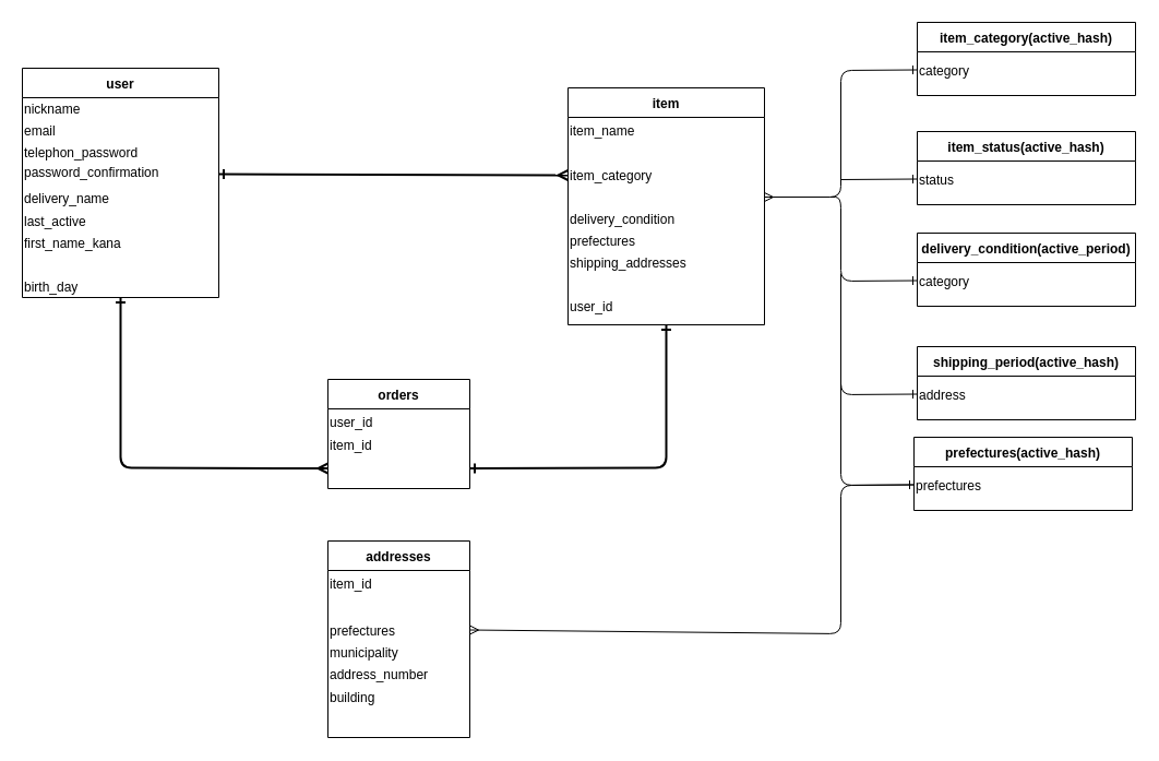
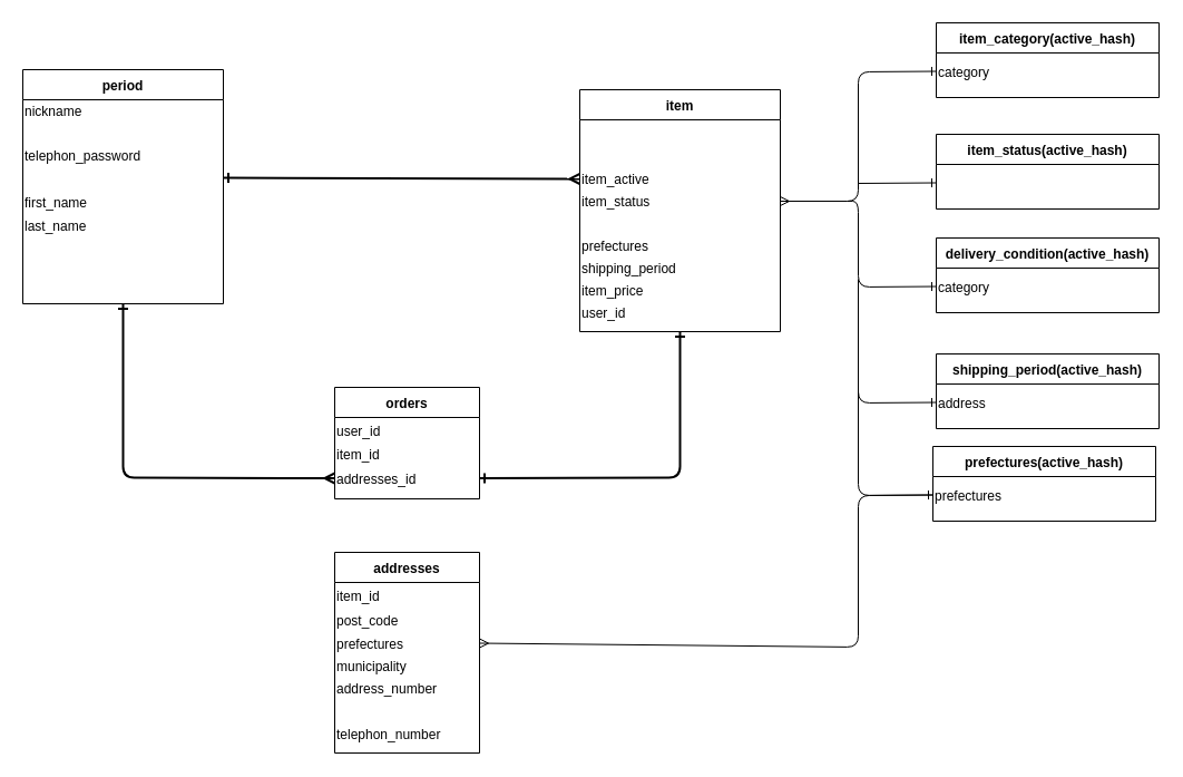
- <mxCell id="3" value="user" style="shape=table;startSize=27;container=1;collapsible=1;childLayout=tableLayout;fixedRows=1;rowLines=0;fontStyle=1;align=center;resizeLast=1;rounded=0;" parent="1" vertex="1"><mxGeometry x="20" y="62" width="180" height="210" as="geometry" /></mxCell>
+ <mxCell id="3" value="period" style="shape=table;startSize=27;container=1;collapsible=1;childLayout=tableLayout;fixedRows=1;rowLines=0;fontStyle=1;align=center;resizeLast=1;rounded=0;" parent="1" vertex="1"><mxGeometry x="20" y="62" width="180" height="210" as="geometry" /></mxCell>
- <mxCell id="24" value="item_name" style="shape=partialRectangle;connectable=0;fillColor=none;top=0;left=0;bottom=0;right=0;editable=1;overflow=hidden;align=left;" parent="23" vertex="1"><mxGeometry width="180" height="23" as="geometry" /></mxCell>
- <mxCell id="7" value="email" style="shape=partialRectangle;connectable=0;fillColor=none;top=0;left=0;bottom=0;right=0;editable=1;overflow=hidden;align=left;" vertex="1" parent="6"><mxGeometry width="180" height="20" as="geometry" /></mxCell>
- <mxCell id="11" value="password_confirmation&#10;" style="shape=partialRectangle;connectable=0;fillColor=none;top=0;left=0;bottom=0;right=0;editable=1;overflow=hidden;align=left;" parent="10" vertex="1"><mxGeometry width="180" height="20" as="geometry" /></mxCell>
- <mxCell id="27" value="item_category" style="shape=partialRectangle;connectable=0;fillColor=none;top=0;left=0;bottom=0;right=0;editable=1;overflow=hidden;align=left;" parent="26" vertex="1"><mxGeometry width="180" height="20" as="geometry" /></mxCell>
+ <mxCell id="27" value="item_active" style="shape=partialRectangle;connectable=0;fillColor=none;top=0;left=0;bottom=0;right=0;editable=1;overflow=hidden;align=left;" parent="26" vertex="1"><mxGeometry width="180" height="20" as="geometry" /></mxCell>
- <mxCell id="68" value="status" style="shape=partialRectangle;connectable=0;fillColor=none;top=0;left=0;bottom=0;right=0;editable=1;overflow=hidden;align=left;" parent="67" vertex="1"><mxGeometry width="200" height="33" as="geometry" /></mxCell>
+ <mxCell id="29" value="item_status" style="shape=partialRectangle;connectable=0;fillColor=none;top=0;left=0;bottom=0;right=0;editable=1;overflow=hidden;align=left;" parent="28" vertex="1"><mxGeometry width="180" height="20" as="geometry" /></mxCell>
- <mxCell id="13" value="delivery_name" style="shape=partialRectangle;connectable=0;fillColor=none;top=0;left=0;bottom=0;right=0;editable=1;overflow=hidden;align=left;" parent="12" vertex="1"><mxGeometry width="180" height="23" as="geometry" /></mxCell>
+ <mxCell id="13" value="first_name" style="shape=partialRectangle;connectable=0;fillColor=none;top=0;left=0;bottom=0;right=0;editable=1;overflow=hidden;align=left;" parent="12" vertex="1"><mxGeometry width="180" height="23" as="geometry" /></mxCell>
- <mxCell id="31" value="delivery_condition" style="shape=partialRectangle;connectable=0;fillColor=none;top=0;left=0;bottom=0;right=0;editable=1;overflow=hidden;align=left;" parent="30" vertex="1"><mxGeometry width="180" height="20" as="geometry" /></mxCell>
- <mxCell id="15" value="last_active" style="shape=partialRectangle;connectable=0;fillColor=none;top=0;left=0;bottom=0;right=0;editable=1;overflow=hidden;align=left;" parent="14" vertex="1"><mxGeometry width="180" height="20" as="geometry" /></mxCell>
+ <mxCell id="15" value="last_name" style="shape=partialRectangle;connectable=0;fillColor=none;top=0;left=0;bottom=0;right=0;editable=1;overflow=hidden;align=left;" parent="14" vertex="1"><mxGeometry width="180" height="20" as="geometry" /></mxCell>
- <mxCell id="17" value="first_name_kana" style="shape=partialRectangle;connectable=0;fillColor=none;top=0;left=0;bottom=0;right=0;editable=1;overflow=hidden;align=left;" parent="16" vertex="1"><mxGeometry width="180" height="20" as="geometry" /></mxCell>
- <mxCell id="69" value="delivery_condition(active_period)" style="shape=table;startSize=27;container=1;collapsible=1;childLayout=tableLayout;fixedRows=1;rowLines=0;fontStyle=1;align=center;resizeLast=1;rounded=0;" parent="1" vertex="1"><mxGeometry x="840" y="213" width="200" height="67" as="geometry" /></mxCell>
+ <mxCell id="69" value="delivery_condition(active_hash)" style="shape=table;startSize=27;container=1;collapsible=1;childLayout=tableLayout;fixedRows=1;rowLines=0;fontStyle=1;align=center;resizeLast=1;rounded=0;" parent="1" vertex="1"><mxGeometry x="840" y="213" width="200" height="67" as="geometry" /></mxCell>
- <mxCell id="35" value="shipping_addresses" style="shape=partialRectangle;connectable=0;fillColor=none;top=0;left=0;bottom=0;right=0;editable=1;overflow=hidden;align=left;" parent="34" vertex="1"><mxGeometry width="180" height="20" as="geometry" /></mxCell>
+ <mxCell id="35" value="shipping_period" style="shape=partialRectangle;connectable=0;fillColor=none;top=0;left=0;bottom=0;right=0;editable=1;overflow=hidden;align=left;" parent="34" vertex="1"><mxGeometry width="180" height="20" as="geometry" /></mxCell>
+ <mxCell id="37" value="item_price" style="shape=partialRectangle;connectable=0;fillColor=none;top=0;left=0;bottom=0;right=0;editable=1;overflow=hidden;align=left;" parent="36" vertex="1"><mxGeometry width="180" height="20" as="geometry" /></mxCell>
- <mxCell id="20" value="birth_day" style="shape=partialRectangle;connectable=0;fillColor=none;top=0;left=0;bottom=0;right=0;editable=1;overflow=hidden;align=left;" vertex="1" parent="19"><mxGeometry width="180" height="20" as="geometry" /></mxCell>
+ <mxCell id="46" value="addresses_id" style="shape=partialRectangle;connectable=0;fillColor=none;top=0;left=0;bottom=0;right=0;editable=1;overflow=hidden;align=left;" parent="45" vertex="1"><mxGeometry width="130" height="23" as="geometry" /></mxCell>
+ <mxCell id="51" value="post_code" style="shape=partialRectangle;connectable=0;fillColor=none;top=0;left=0;bottom=0;right=0;editable=1;overflow=hidden;align=left;" parent="50" vertex="1"><mxGeometry width="130" height="21" as="geometry" /></mxCell>
- <mxCell id="59" value="building" style="shape=partialRectangle;connectable=0;fillColor=none;top=0;left=0;bottom=0;right=0;editable=1;overflow=hidden;align=left;" parent="58" vertex="1"><mxGeometry width="130" height="21" as="geometry" /></mxCell>
+ <mxCell id="61" value="telephon_number" style="shape=partialRectangle;connectable=0;fillColor=none;top=0;left=0;bottom=0;right=0;editable=1;overflow=hidden;align=left;" parent="60" vertex="1"><mxGeometry width="130" height="20" as="geometry" /></mxCell>
